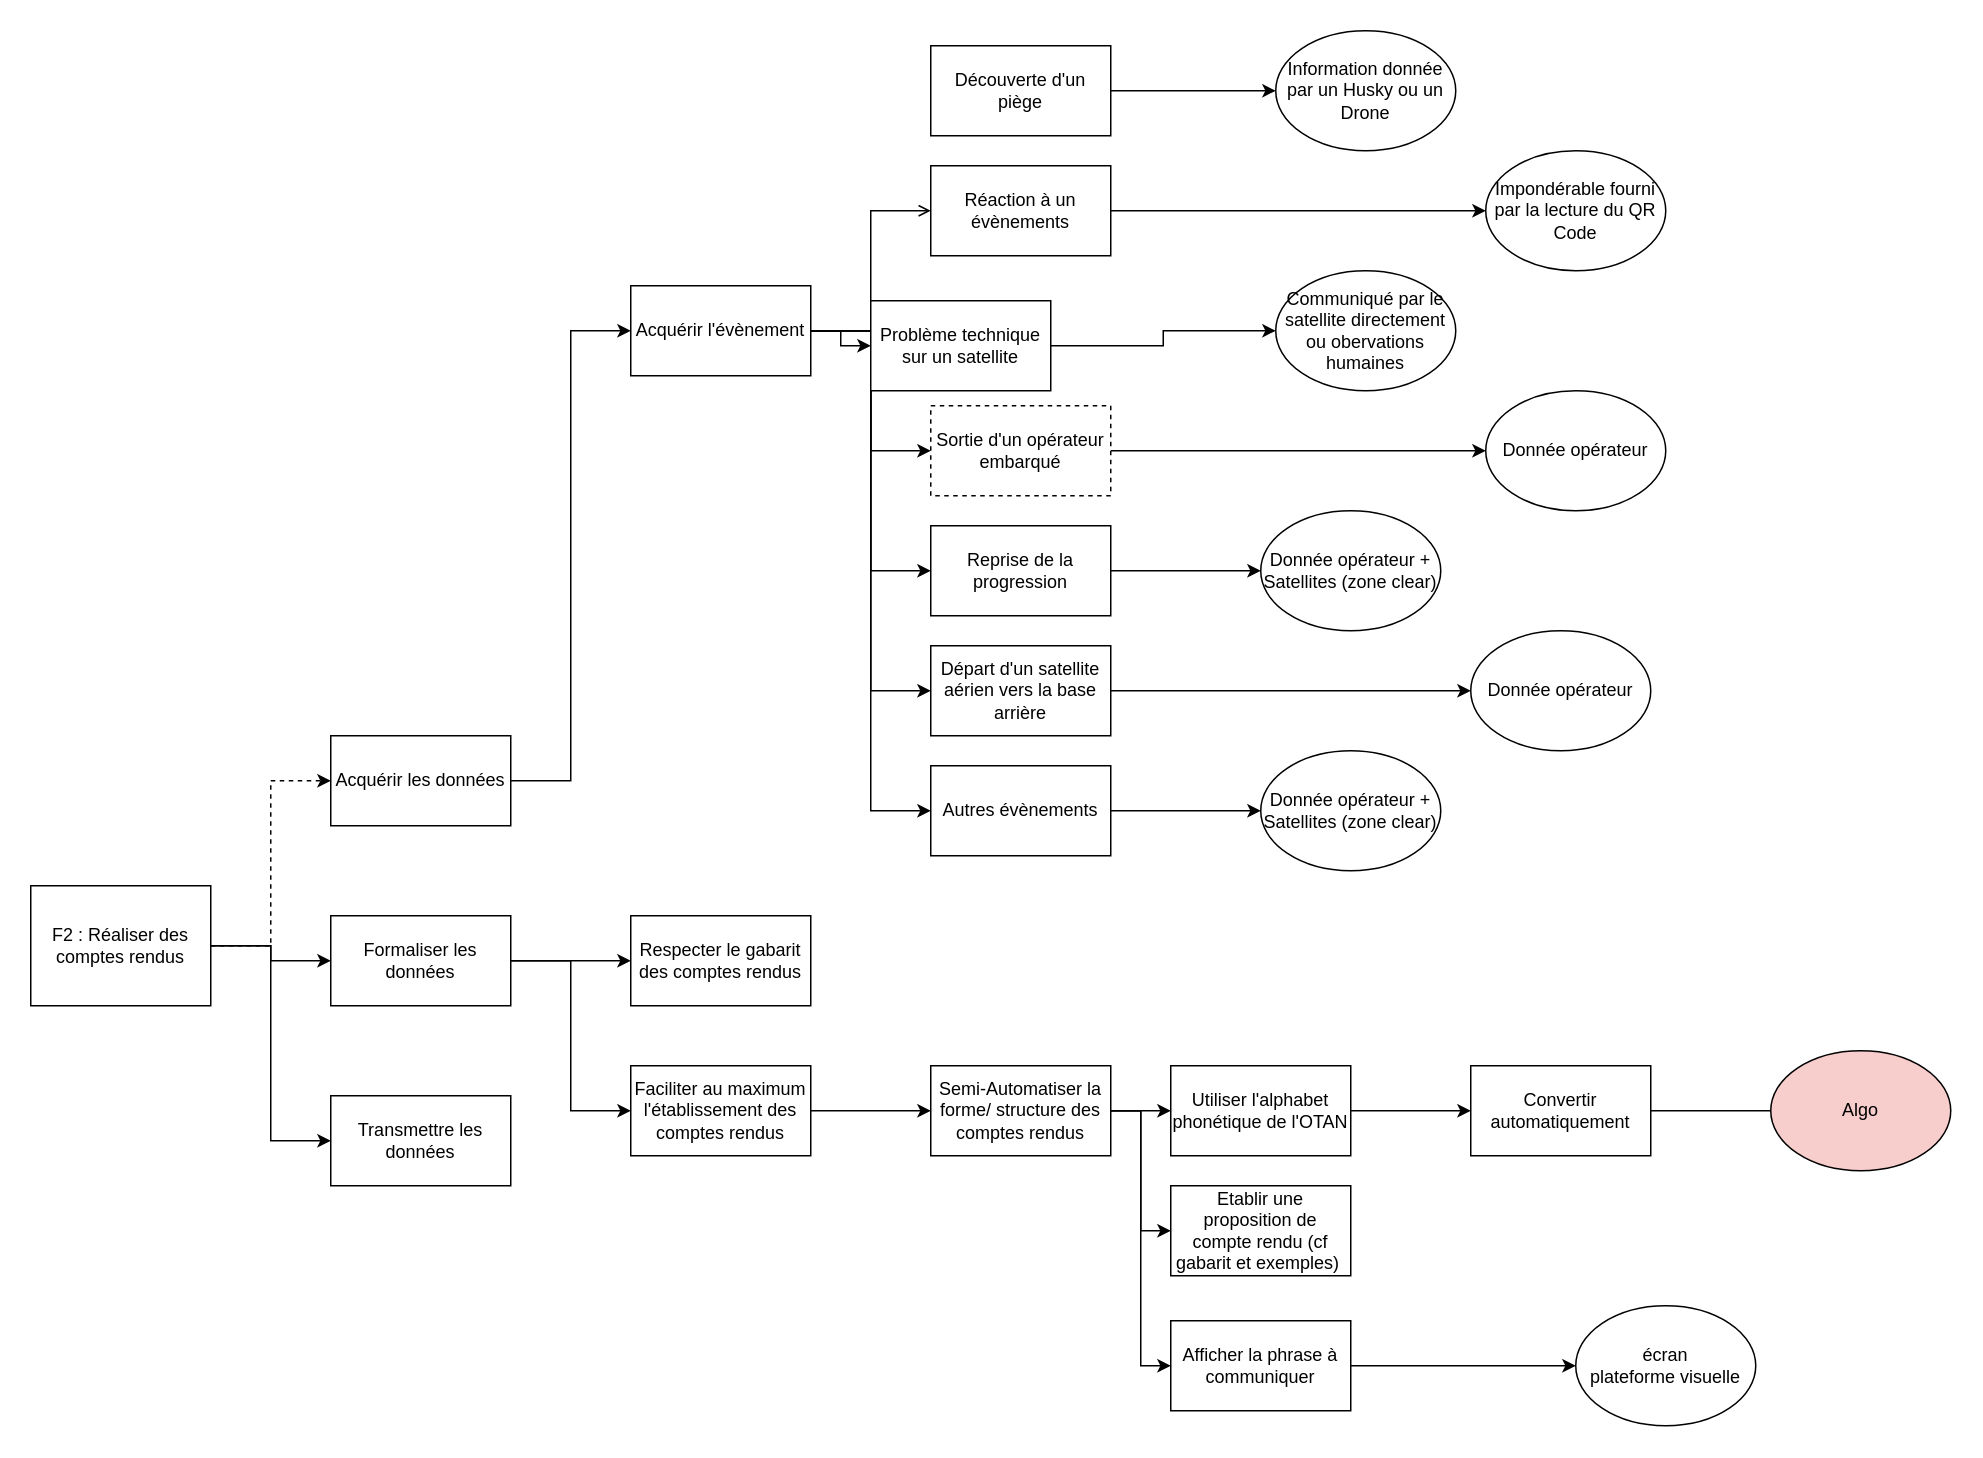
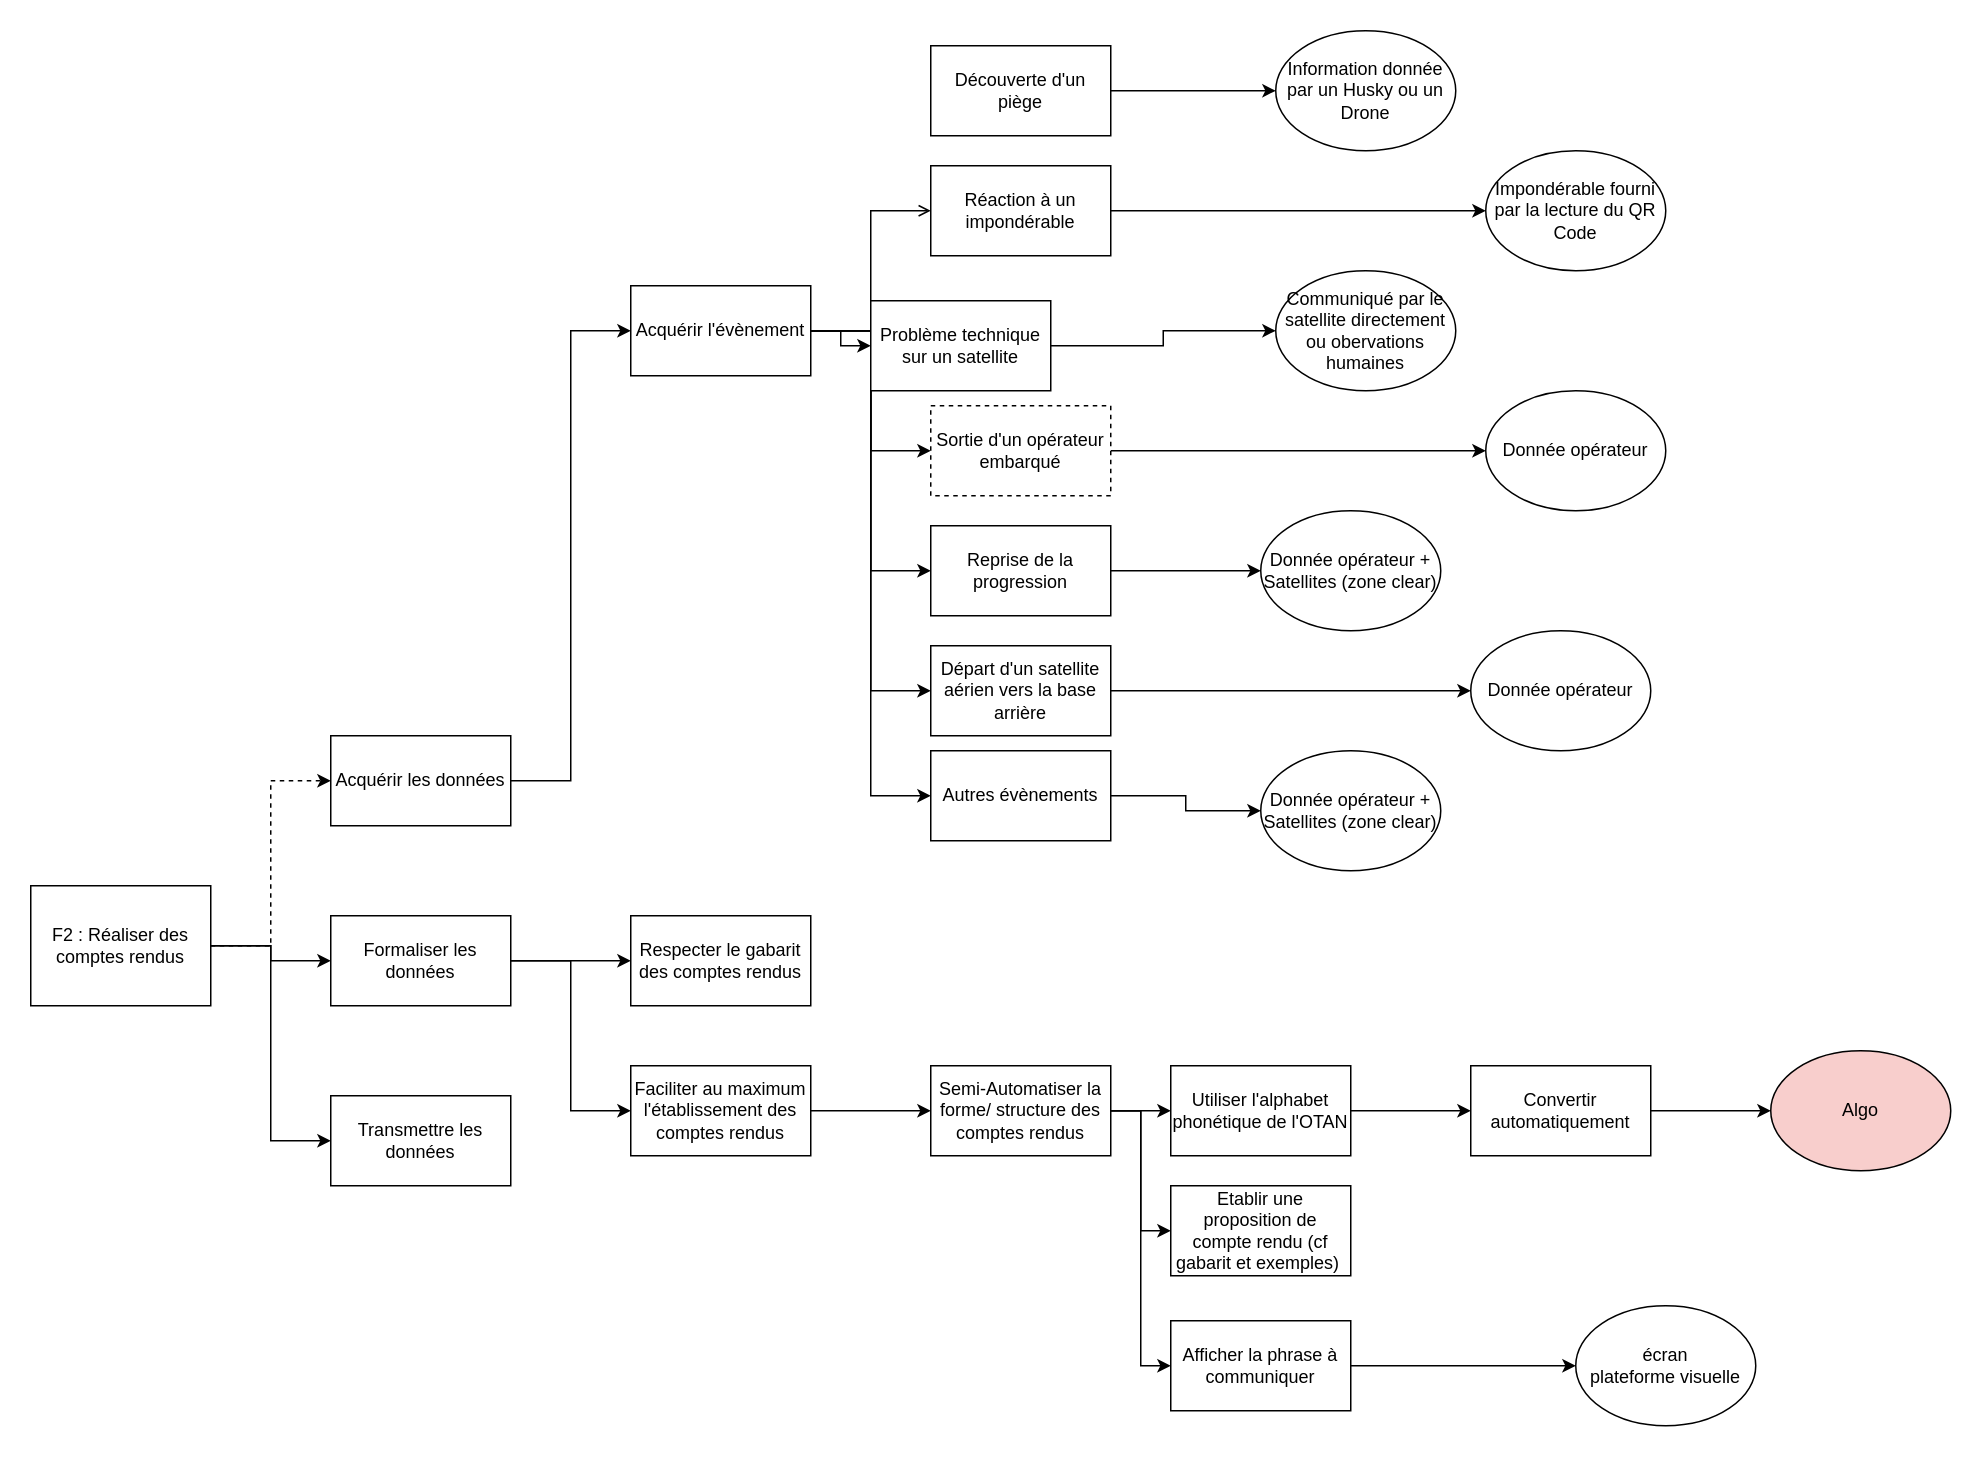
- <mxCell id="25" value="Réaction à un évènements" style="rounded=0;whiteSpace=wrap;html=1;" vertex="1" parent="1"><mxGeometry x="620" y="110" width="120" height="60" as="geometry" /></mxCell>
+ <mxCell id="25" value="Réaction à un impondérable" style="rounded=0;whiteSpace=wrap;html=1;" vertex="1" parent="1"><mxGeometry x="620" y="110" width="120" height="60" as="geometry" /></mxCell>
- <mxCell id="35" value="Autres évènements" style="rounded=0;whiteSpace=wrap;html=1;" vertex="1" parent="1"><mxGeometry x="620" y="510" width="120" height="60" as="geometry" /></mxCell>
+ <mxCell id="35" value="Autres évènements" style="rounded=0;whiteSpace=wrap;html=1;" vertex="1" parent="1"><mxGeometry x="620" y="500" width="120" height="60" as="geometry" /></mxCell>
- <mxCell id="53" style="edgeStyle=orthogonalEdgeStyle;rounded=0;orthogonalLoop=1;jettySize=auto;html=1;exitX=1;exitY=0.5;exitDx=0;exitDy=0;entryX=0;entryY=0.5;entryDx=0;entryDy=0;endArrow=none;" edge="1" parent="1" source="54" target="55"><mxGeometry relative="1" as="geometry" /></mxCell>
+ <mxCell id="53" style="edgeStyle=orthogonalEdgeStyle;rounded=0;orthogonalLoop=1;jettySize=auto;html=1;exitX=1;exitY=0.5;exitDx=0;exitDy=0;entryX=0;entryY=0.5;entryDx=0;entryDy=0;" edge="1" parent="1" source="54" target="55"><mxGeometry relative="1" as="geometry" /></mxCell>
